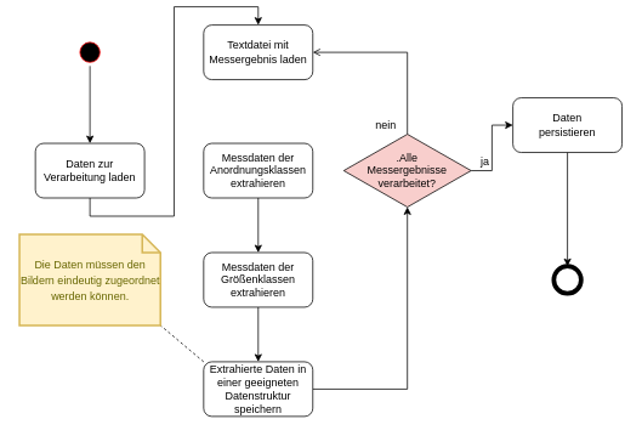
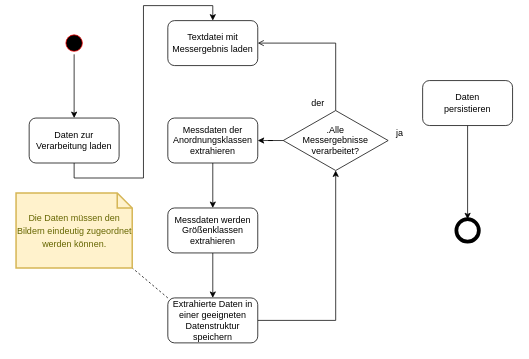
- <mxCell id="19" value="nein" style="text;html=1;align=center;verticalAlign=middle;resizable=0;points=[];autosize=1;strokeColor=none;fontSize=12;" parent="1" vertex="1"><mxGeometry x="403" y="120" width="40" height="20" as="geometry" /></mxCell>
+ <mxCell id="19" value="der" style="text;html=1;align=center;verticalAlign=middle;resizable=0;points=[];autosize=1;strokeColor=none;fontSize=12;" parent="1" vertex="1"><mxGeometry x="403" y="120" width="40" height="20" as="geometry" /></mxCell>
- <mxCell id="17" style="edgeStyle=orthogonalEdgeStyle;rounded=0;orthogonalLoop=1;jettySize=auto;html=1;entryX=0;entryY=0.5;entryDx=0;entryDy=0;fontSize=12;endArrow=classic;endFill=1;" parent="1" source="18" target="21" edge="1"><mxGeometry relative="1" as="geometry" /></mxCell>
+ <mxCell id="17" style="edgeStyle=orthogonalEdgeStyle;rounded=0;orthogonalLoop=1;jettySize=auto;html=1;fontSize=12;endArrow=classic;endFill=1;" parent="1" source="18" target="9" edge="1"><mxGeometry relative="1" as="geometry" /></mxCell>
- <mxCell id="18" value=".Alle &lt;br&gt;Messergebnisse&lt;br&gt;verarbeitet?" style="rhombus;whiteSpace=wrap;html=1;fontSize=12;fillColor=#f8cecc;" parent="1" vertex="1"><mxGeometry x="377" y="140" width="140" height="80" as="geometry" /></mxCell>
+ <mxCell id="18" value=".Alle &lt;br&gt;Messergebnisse&lt;br&gt;verarbeitet?" style="rhombus;whiteSpace=wrap;html=1;fontSize=12;" parent="1" vertex="1"><mxGeometry x="377" y="140" width="140" height="80" as="geometry" /></mxCell>
- <mxCell id="11" value="Messdaten der Größenklassen extrahieren" style="rounded=1;whiteSpace=wrap;html=1;fontSize=12;" parent="1" vertex="1"><mxGeometry x="223" y="270" width="120" height="60" as="geometry" /></mxCell>
+ <mxCell id="11" value="Messdaten werden Größenklassen extrahieren" style="rounded=1;whiteSpace=wrap;html=1;fontSize=12;" parent="1" vertex="1"><mxGeometry x="223" y="270" width="120" height="60" as="geometry" /></mxCell>
